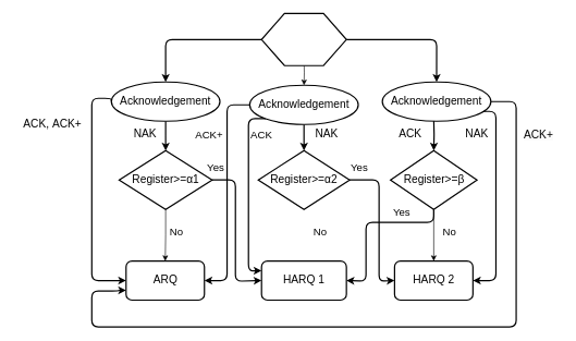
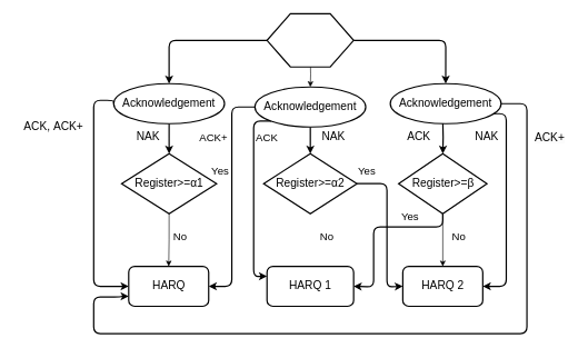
- <mxCell id="11" style="edgeStyle=orthogonalEdgeStyle;rounded=1;orthogonalLoop=1;jettySize=auto;html=1;exitX=1;exitY=0.5;exitDx=0;exitDy=0;entryX=0;entryY=0.5;entryDx=0;entryDy=0;curved=0;labelBackgroundColor=none;fontColor=default;strokeWidth=2;" parent="1" source="13" target="20" edge="1"><mxGeometry relative="1" as="geometry"><mxPoint x="380" y="430" as="targetPoint" /><Array as="points"><mxPoint x="360" y="275" /><mxPoint x="360" y="430" /><mxPoint x="400" y="430" /></Array></mxGeometry></mxCell>
- <mxCell id="19" value="&lt;font style=&quot;font-size: 17px;&quot;&gt;ARQ&lt;/font&gt;" style="rounded=1;whiteSpace=wrap;html=1;strokeWidth=2;labelBackgroundColor=none;" parent="1" vertex="1"><mxGeometry x="192.5" y="399" width="120" height="60" as="geometry" /></mxCell>
+ <mxCell id="19" value="&lt;font style=&quot;font-size: 17px;&quot;&gt;HARQ&lt;/font&gt;" style="rounded=1;whiteSpace=wrap;html=1;strokeWidth=2;labelBackgroundColor=none;" parent="1" vertex="1"><mxGeometry x="192.5" y="399" width="120" height="60" as="geometry" /></mxCell>
